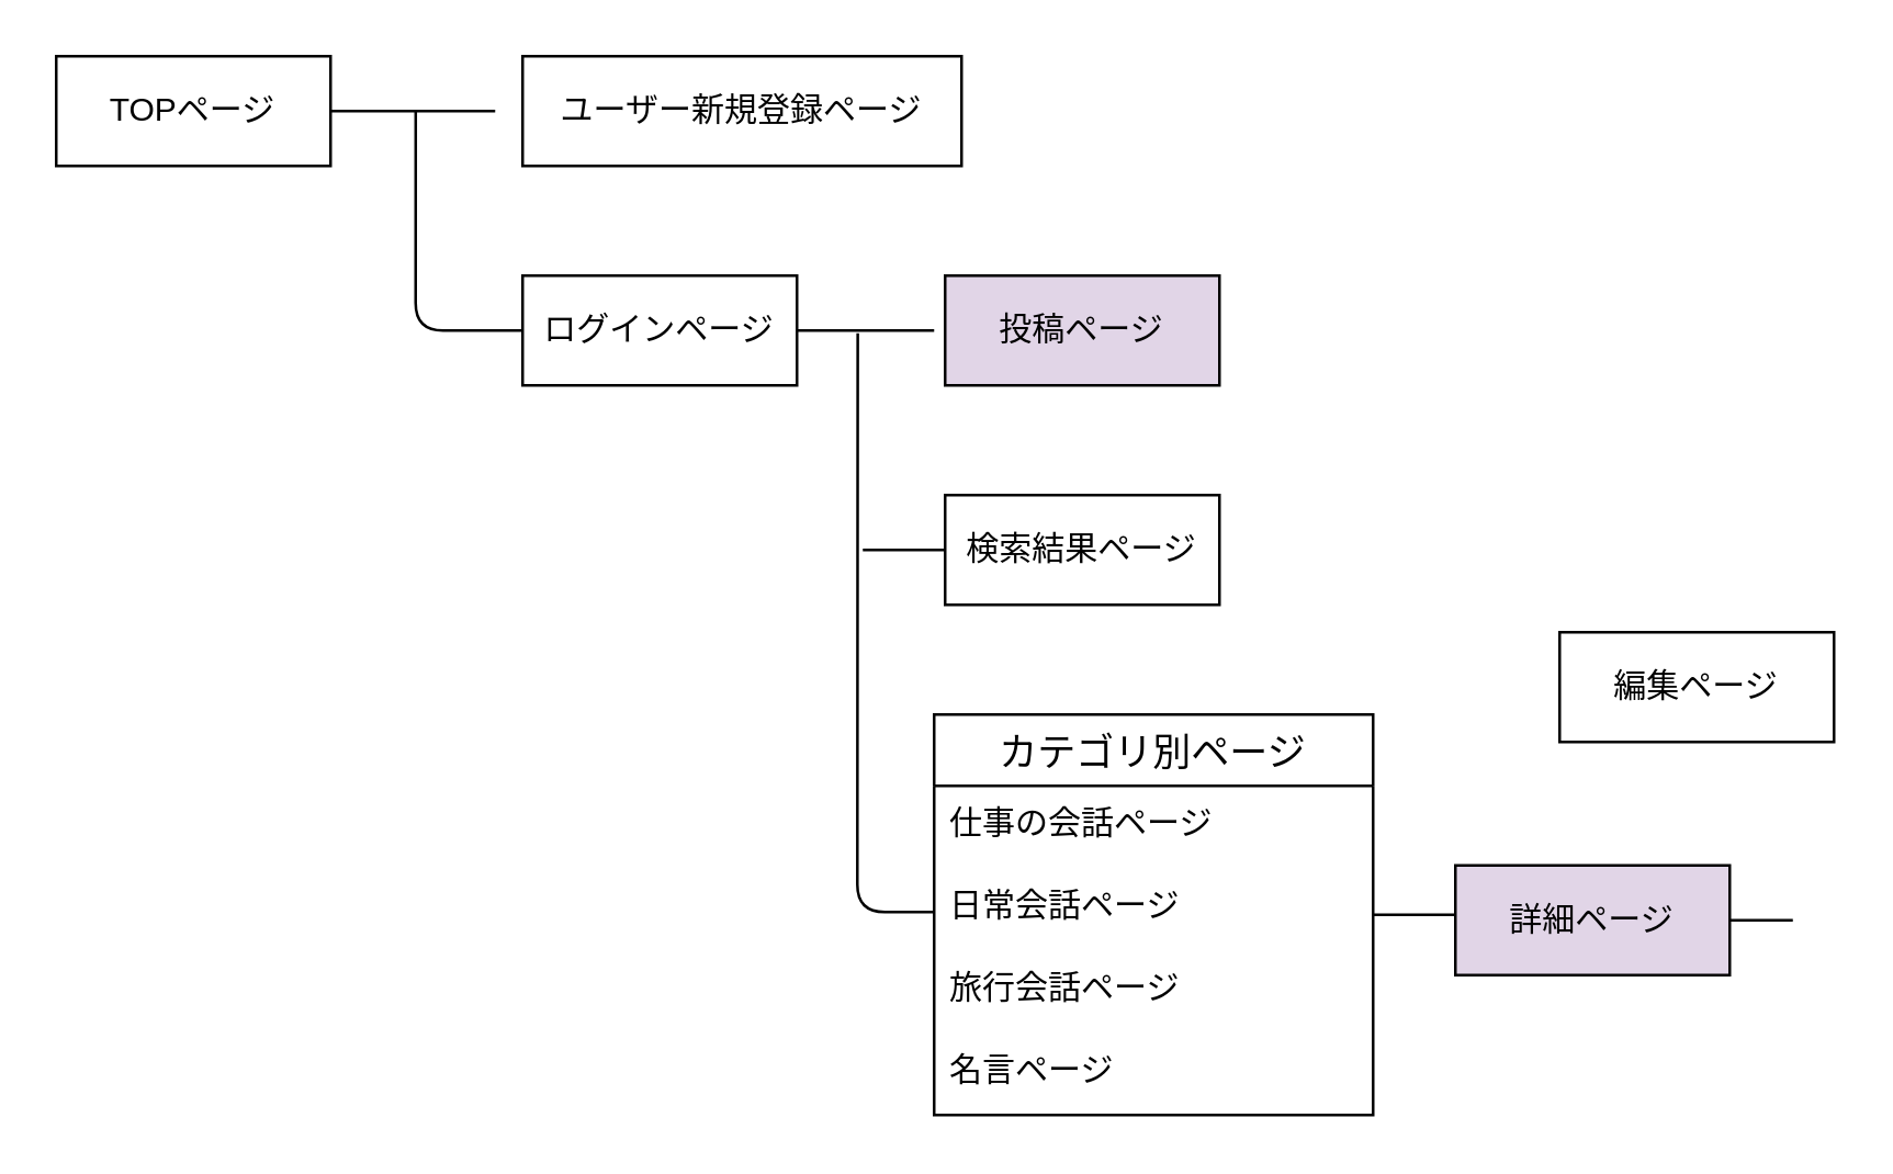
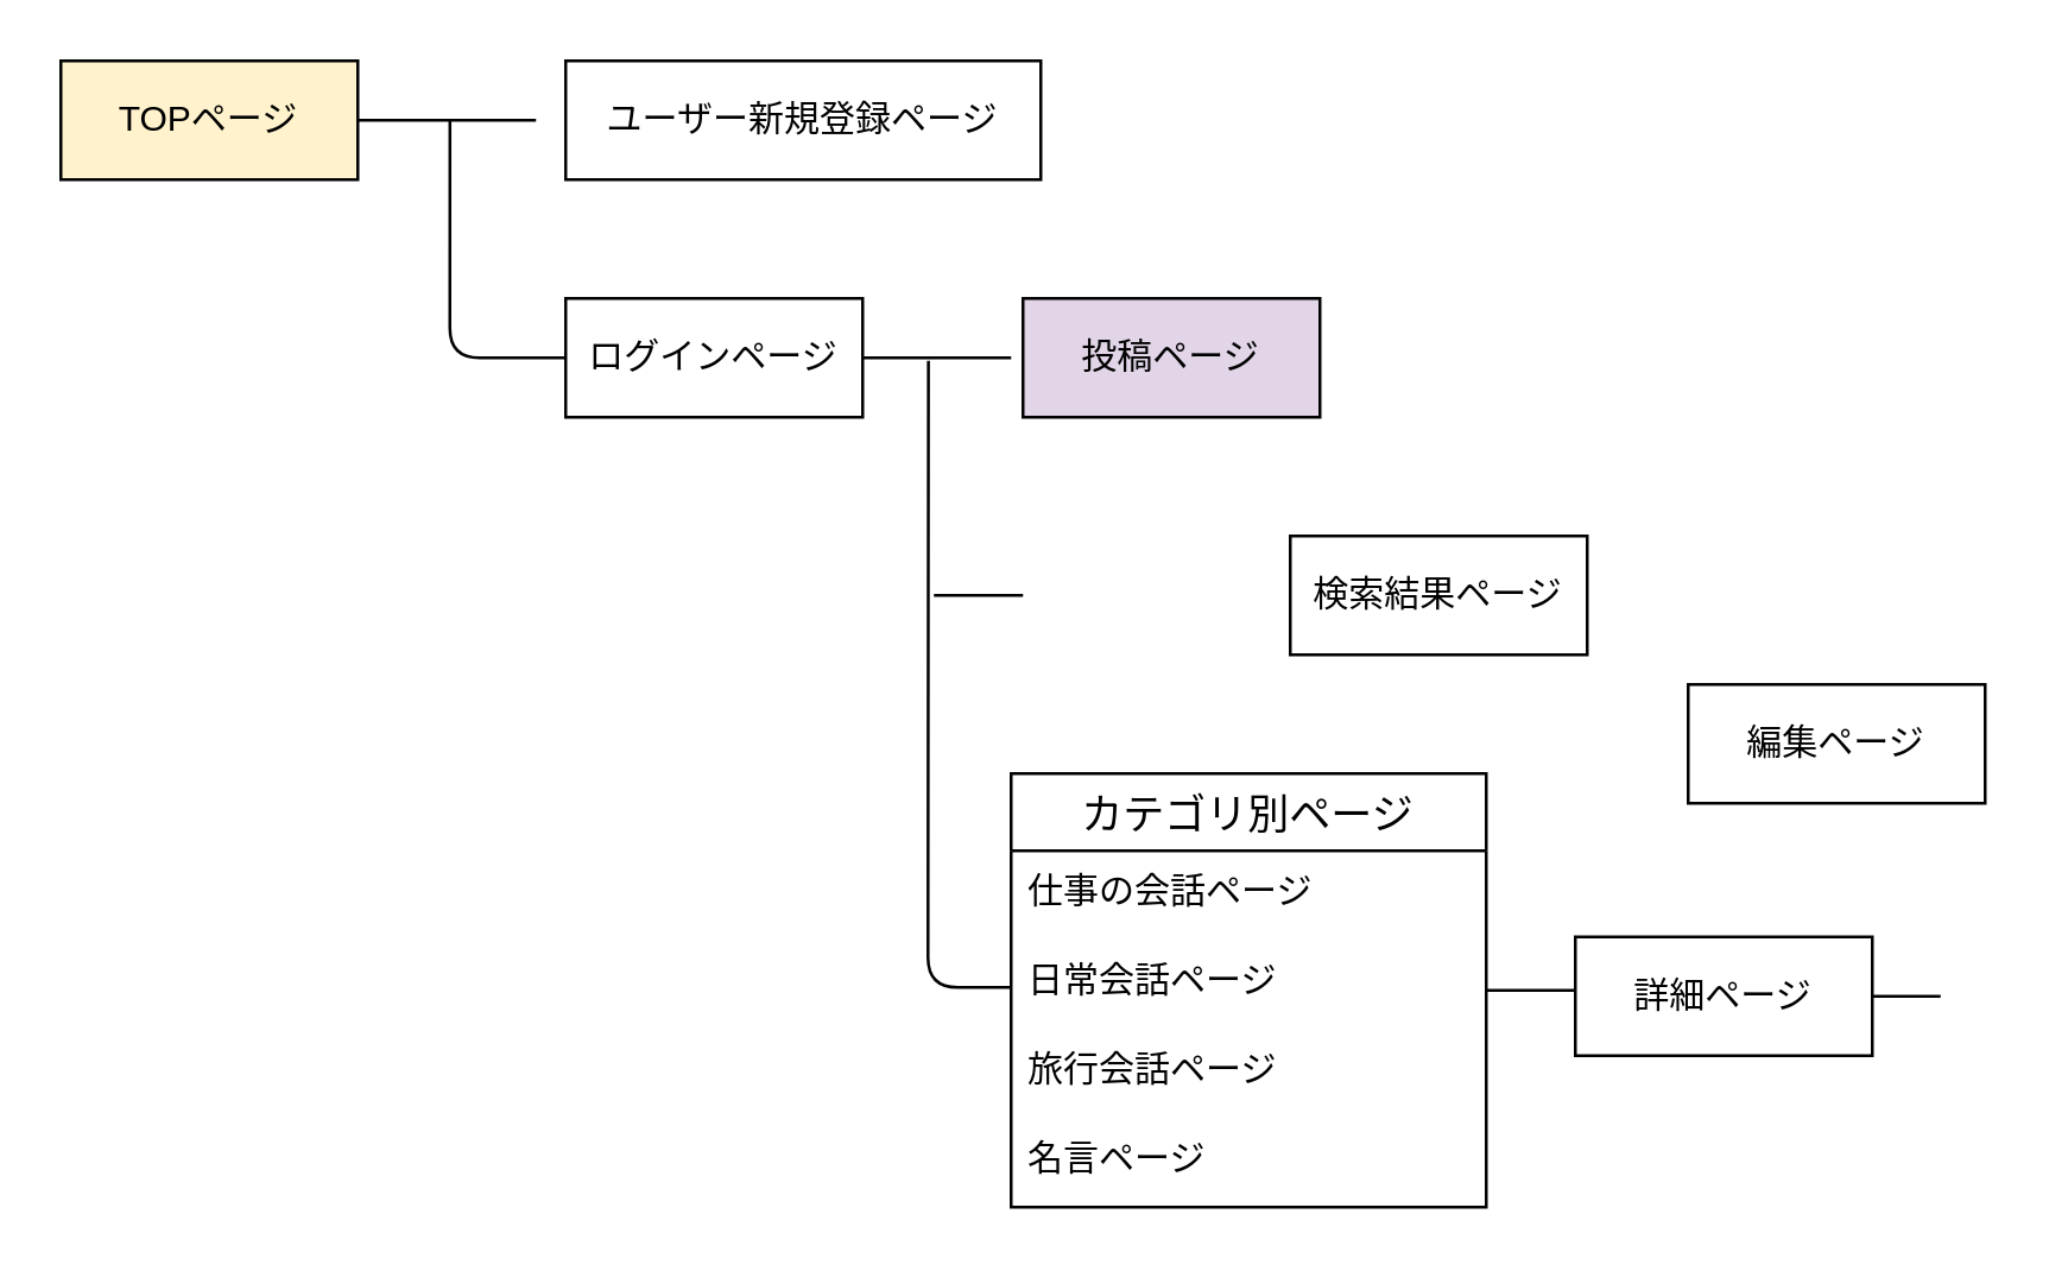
- <mxCell id="2" value="TOPページ" style="whiteSpace=wrap;html=1;align=center;" vertex="1" parent="1"><mxGeometry x="20" y="20" width="100" height="40" as="geometry" /></mxCell>
+ <mxCell id="2" value="TOPページ" style="whiteSpace=wrap;html=1;align=center;fillColor=#fff2cc;" vertex="1" parent="1"><mxGeometry x="20" y="20" width="100" height="40" as="geometry" /></mxCell>
- <mxCell id="7" value="検索結果ページ" style="whiteSpace=wrap;html=1;align=center;" vertex="1" parent="1"><mxGeometry x="344" y="180" width="100" height="40" as="geometry" /></mxCell>
+ <mxCell id="7" value="検索結果ページ" style="whiteSpace=wrap;html=1;align=center;" vertex="1" parent="1"><mxGeometry x="434" y="180" width="100" height="40" as="geometry" /></mxCell>
- <mxCell id="8" value="詳細ページ" style="whiteSpace=wrap;html=1;align=center;fillColor=#e1d5e7;" vertex="1" parent="1"><mxGeometry x="530" y="315" width="100" height="40" as="geometry" /></mxCell>
+ <mxCell id="8" value="詳細ページ" style="whiteSpace=wrap;html=1;align=center;" vertex="1" parent="1"><mxGeometry x="530" y="315" width="100" height="40" as="geometry" /></mxCell>
